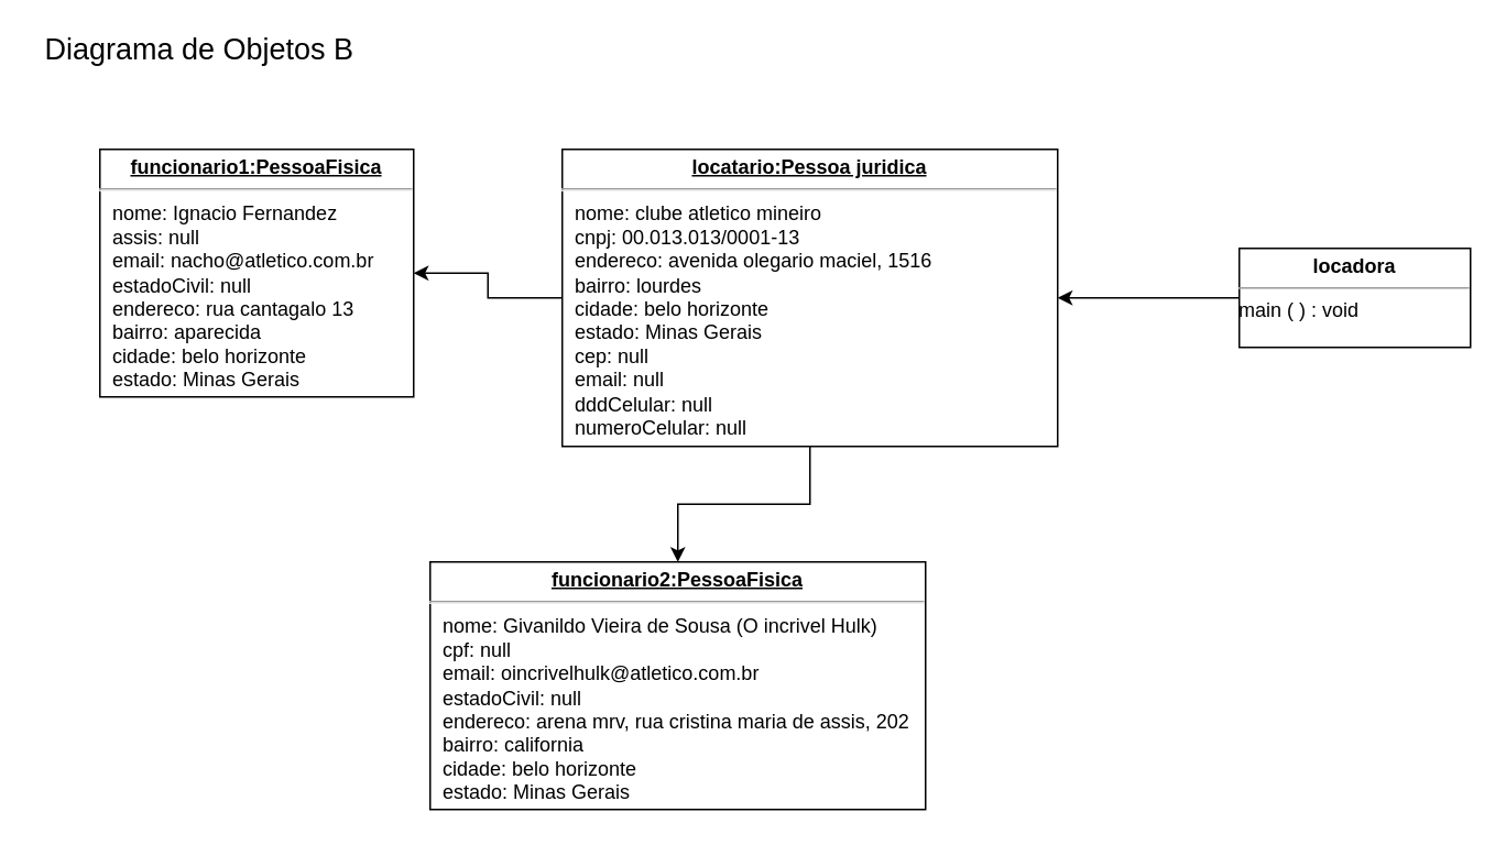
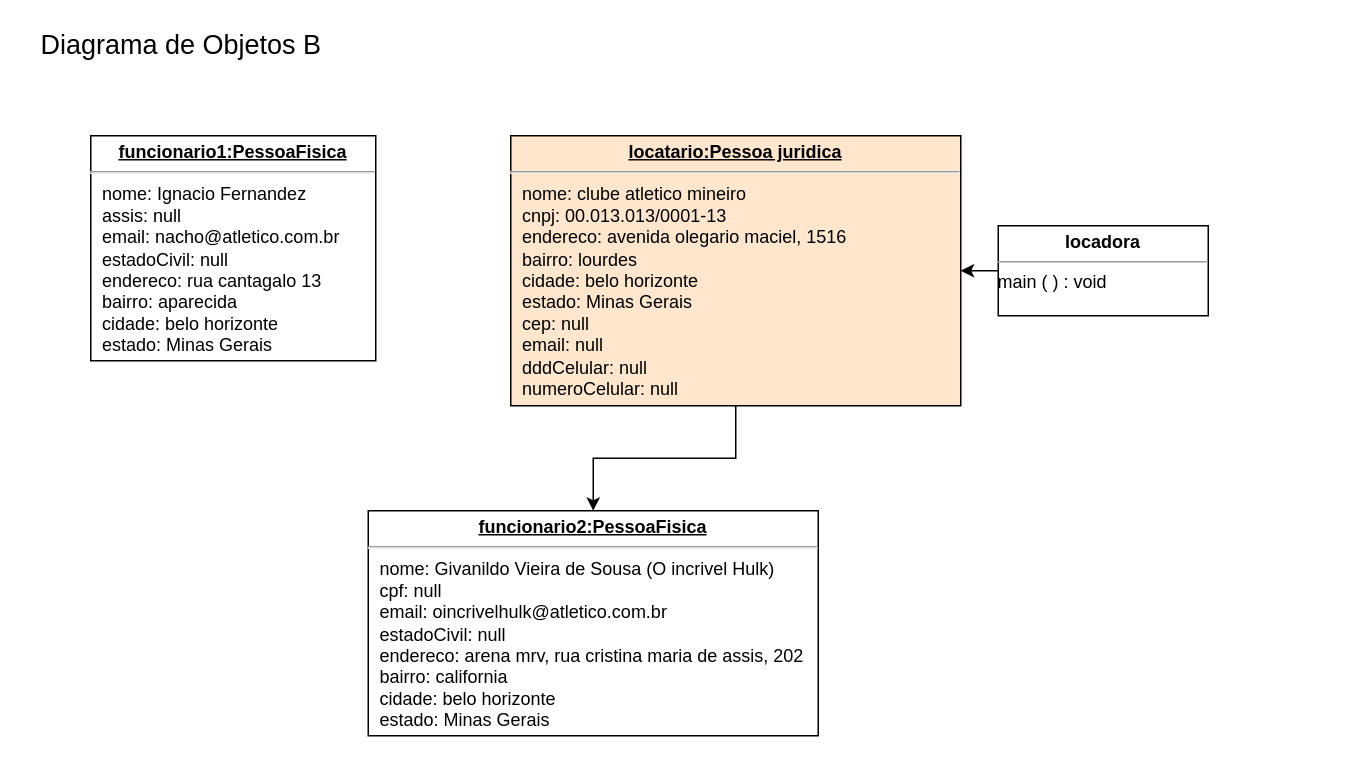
- <mxCell id="4" style="edgeStyle=orthogonalEdgeStyle;rounded=0;orthogonalLoop=1;jettySize=auto;html=1;" edge="1" parent="1" source="6" target="7"><mxGeometry relative="1" as="geometry" /></mxCell>
- <mxCell id="6" value="&lt;p style=&quot;margin: 0px ; margin-top: 4px ; text-align: center ; text-decoration: underline&quot;&gt;&lt;b&gt;locatario:Pessoa juridica&lt;/b&gt;&lt;/p&gt;&lt;hr&gt;&lt;p style=&quot;margin: 0px ; margin-left: 8px&quot;&gt;nome: clube atletico mineiro&lt;/p&gt;&lt;p style=&quot;margin: 0px ; margin-left: 8px&quot;&gt;cnpj: 00.013.013/0001-13&lt;/p&gt;&lt;p style=&quot;margin: 0px ; margin-left: 8px&quot;&gt;endereco: avenida olegario maciel, 1516&lt;/p&gt;&lt;p style=&quot;margin: 0px ; margin-left: 8px&quot;&gt;bairro: lourdes&lt;/p&gt;&lt;p style=&quot;margin: 0px ; margin-left: 8px&quot;&gt;cidade: belo horizonte&lt;/p&gt;&lt;p style=&quot;margin: 0px ; margin-left: 8px&quot;&gt;estado: Minas Gerais&lt;/p&gt;&lt;p style=&quot;margin: 0px ; margin-left: 8px&quot;&gt;cep: null&lt;/p&gt;&lt;p style=&quot;margin: 0px ; margin-left: 8px&quot;&gt;email: null&lt;/p&gt;&lt;p style=&quot;margin: 0px ; margin-left: 8px&quot;&gt;dddCelular: null&lt;/p&gt;&lt;p style=&quot;margin: 0px ; margin-left: 8px&quot;&gt;numeroCelular: null&lt;/p&gt;" style="verticalAlign=top;align=left;overflow=fill;fontSize=12;fontFamily=Helvetica;html=1;" vertex="1" parent="1"><mxGeometry x="340" y="90" width="300" height="180" as="geometry" /></mxCell>
+ <mxCell id="6" value="&lt;p style=&quot;margin: 0px ; margin-top: 4px ; text-align: center ; text-decoration: underline&quot;&gt;&lt;b&gt;locatario:Pessoa juridica&lt;/b&gt;&lt;/p&gt;&lt;hr&gt;&lt;p style=&quot;margin: 0px ; margin-left: 8px&quot;&gt;nome: clube atletico mineiro&lt;/p&gt;&lt;p style=&quot;margin: 0px ; margin-left: 8px&quot;&gt;cnpj: 00.013.013/0001-13&lt;/p&gt;&lt;p style=&quot;margin: 0px ; margin-left: 8px&quot;&gt;endereco: avenida olegario maciel, 1516&lt;/p&gt;&lt;p style=&quot;margin: 0px ; margin-left: 8px&quot;&gt;bairro: lourdes&lt;/p&gt;&lt;p style=&quot;margin: 0px ; margin-left: 8px&quot;&gt;cidade: belo horizonte&lt;/p&gt;&lt;p style=&quot;margin: 0px ; margin-left: 8px&quot;&gt;estado: Minas Gerais&lt;/p&gt;&lt;p style=&quot;margin: 0px ; margin-left: 8px&quot;&gt;cep: null&lt;/p&gt;&lt;p style=&quot;margin: 0px ; margin-left: 8px&quot;&gt;email: null&lt;/p&gt;&lt;p style=&quot;margin: 0px ; margin-left: 8px&quot;&gt;dddCelular: null&lt;/p&gt;&lt;p style=&quot;margin: 0px ; margin-left: 8px&quot;&gt;numeroCelular: null&lt;/p&gt;" style="verticalAlign=top;align=left;overflow=fill;fontSize=12;fontFamily=Helvetica;html=1;fillColor=#ffe6cc;" vertex="1" parent="1"><mxGeometry x="340" y="90" width="300" height="180" as="geometry" /></mxCell>
- <mxCell id="3" value="&lt;p style=&quot;margin: 0px ; margin-top: 4px ; text-align: center&quot;&gt;&lt;b&gt;locadora&lt;/b&gt;&lt;/p&gt;&lt;hr size=&quot;1&quot;&gt;&lt;div style=&quot;height: 2px&quot;&gt;main ( ) : void&lt;/div&gt;" style="verticalAlign=top;align=left;overflow=fill;fontSize=12;fontFamily=Helvetica;html=1;" vertex="1" parent="1"><mxGeometry x="750" y="150" width="140" height="60" as="geometry" /></mxCell>
+ <mxCell id="3" value="&lt;p style=&quot;margin: 0px ; margin-top: 4px ; text-align: center&quot;&gt;&lt;b&gt;locadora&lt;/b&gt;&lt;/p&gt;&lt;hr size=&quot;1&quot;&gt;&lt;div style=&quot;height: 2px&quot;&gt;main ( ) : void&lt;/div&gt;" style="verticalAlign=top;align=left;overflow=fill;fontSize=12;fontFamily=Helvetica;html=1;" vertex="1" parent="1"><mxGeometry x="665" y="150" width="140" height="60" as="geometry" /></mxCell>
- <mxCell id="8" value="&lt;p style=&quot;margin: 0px ; margin-top: 4px ; text-align: center ; text-decoration: underline&quot;&gt;&lt;b&gt;funcionario2:PessoaFisica&lt;/b&gt;&lt;/p&gt;&lt;hr&gt;&lt;p style=&quot;margin: 0px ; margin-left: 8px&quot;&gt;nome: Givanildo Vieira de Sousa (O incrivel Hulk)&lt;/p&gt;&lt;p style=&quot;margin: 0px ; margin-left: 8px&quot;&gt;cpf: null&lt;/p&gt;&lt;p style=&quot;margin: 0px ; margin-left: 8px&quot;&gt;email: oincrivelhulk@atletico.com.br&lt;/p&gt;&lt;p style=&quot;margin: 0px ; margin-left: 8px&quot;&gt;estadoCivil: null&lt;/p&gt;&lt;p style=&quot;margin: 0px ; margin-left: 8px&quot;&gt;endereco: arena mrv, rua cristina maria de assis, 202&lt;/p&gt;&lt;p style=&quot;margin: 0px ; margin-left: 8px&quot;&gt;bairro: california&lt;/p&gt;&lt;p style=&quot;margin: 0px ; margin-left: 8px&quot;&gt;cidade: belo horizonte&lt;/p&gt;&lt;p style=&quot;margin: 0px ; margin-left: 8px&quot;&gt;estado: Minas Gerais&lt;/p&gt;" style="verticalAlign=top;align=left;overflow=fill;fontSize=12;fontFamily=Helvetica;html=1;" vertex="1" parent="1"><mxGeometry x="260" y="340" width="300" height="150" as="geometry" /></mxCell>
+ <mxCell id="8" value="&lt;p style=&quot;margin: 0px ; margin-top: 4px ; text-align: center ; text-decoration: underline&quot;&gt;&lt;b&gt;funcionario2:PessoaFisica&lt;/b&gt;&lt;/p&gt;&lt;hr&gt;&lt;p style=&quot;margin: 0px ; margin-left: 8px&quot;&gt;nome: Givanildo Vieira de Sousa (O incrivel Hulk)&lt;/p&gt;&lt;p style=&quot;margin: 0px ; margin-left: 8px&quot;&gt;cpf: null&lt;/p&gt;&lt;p style=&quot;margin: 0px ; margin-left: 8px&quot;&gt;email: oincrivelhulk@atletico.com.br&lt;/p&gt;&lt;p style=&quot;margin: 0px ; margin-left: 8px&quot;&gt;estadoCivil: null&lt;/p&gt;&lt;p style=&quot;margin: 0px ; margin-left: 8px&quot;&gt;endereco: arena mrv, rua cristina maria de assis, 202&lt;/p&gt;&lt;p style=&quot;margin: 0px ; margin-left: 8px&quot;&gt;bairro: california&lt;/p&gt;&lt;p style=&quot;margin: 0px ; margin-left: 8px&quot;&gt;cidade: belo horizonte&lt;/p&gt;&lt;p style=&quot;margin: 0px ; margin-left: 8px&quot;&gt;estado: Minas Gerais&lt;/p&gt;" style="verticalAlign=top;align=left;overflow=fill;fontSize=12;fontFamily=Helvetica;html=1;" vertex="1" parent="1"><mxGeometry x="245" y="340" width="300" height="150" as="geometry" /></mxCell>
